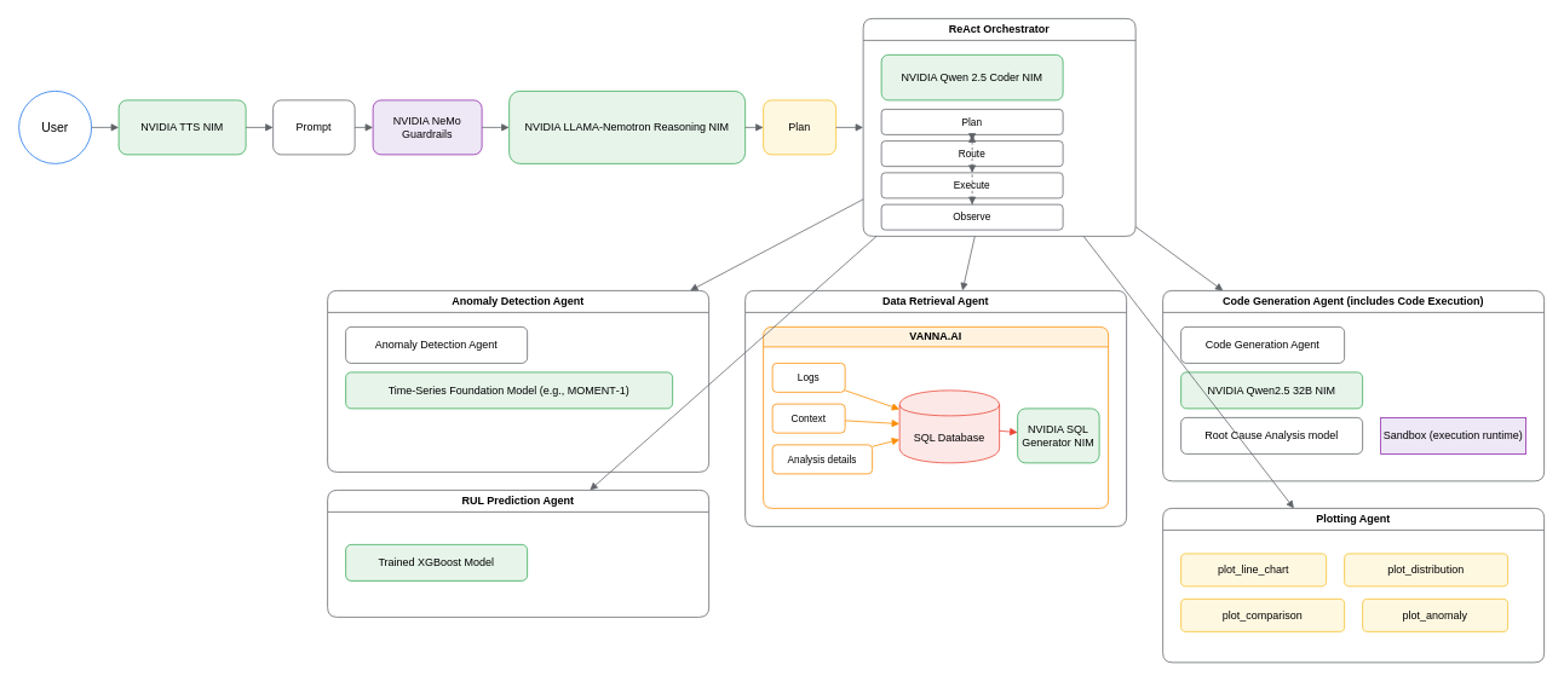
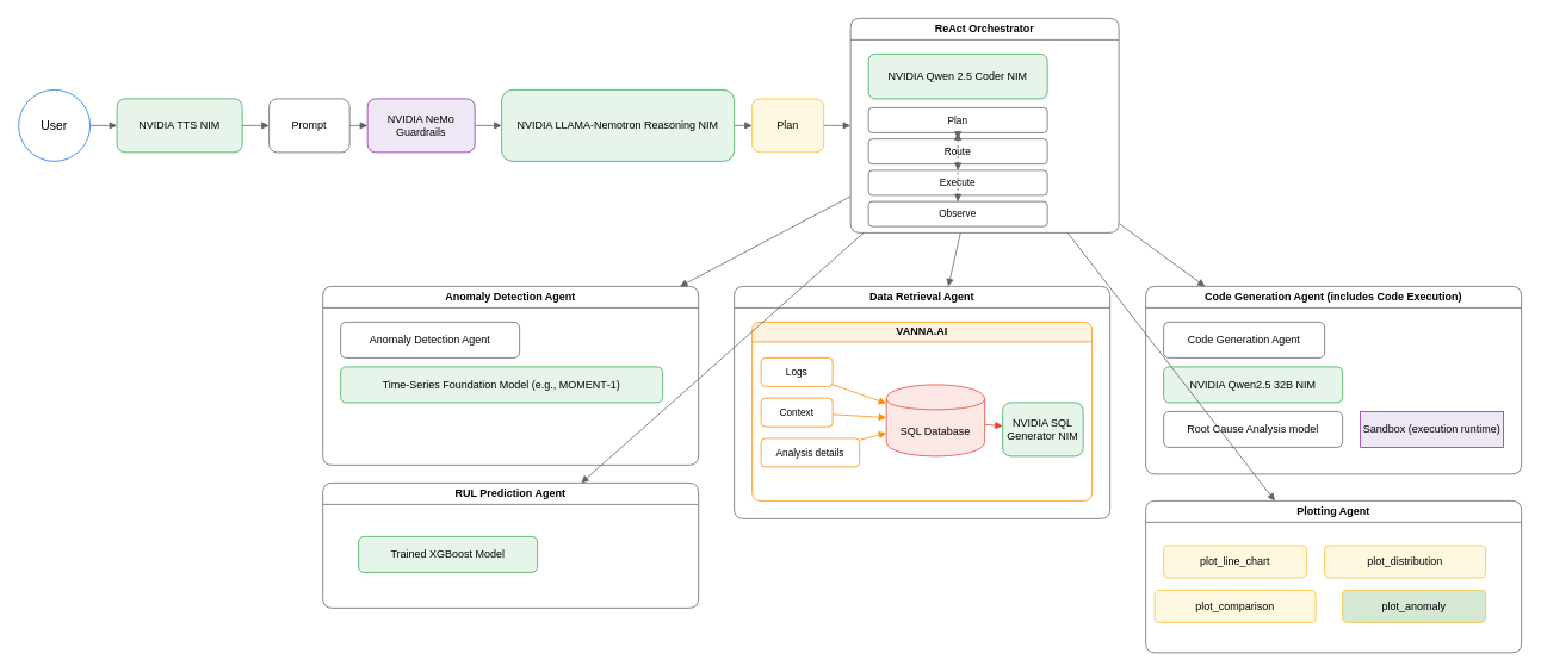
- <mxCell id="41" value="Trained XGBoost Model" style="rounded=1;whiteSpace=wrap;html=1;fillColor=#E6F4EA;strokeColor=#34A853;fontSize=12;" parent="40" vertex="1"><mxGeometry x="20" y="60" width="200" height="40" as="geometry" /></mxCell>
+ <mxCell id="41" value="Trained XGBoost Model" style="rounded=1;whiteSpace=wrap;html=1;fillColor=#E6F4EA;strokeColor=#34A853;fontSize=12;" parent="40" vertex="1"><mxGeometry x="40" y="60" width="200" height="40" as="geometry" /></mxCell>
- <mxCell id="45" value="plot_comparison" style="rounded=1;whiteSpace=wrap;html=1;fillColor=#FFF8E1;strokeColor=#F6BF26;fontSize=12;" parent="42" vertex="1"><mxGeometry x="20" y="100" width="180" height="36" as="geometry" /></mxCell>
+ <mxCell id="45" value="plot_comparison" style="rounded=1;whiteSpace=wrap;html=1;fillColor=#FFF8E1;strokeColor=#F6BF26;fontSize=12;" parent="42" vertex="1"><mxGeometry x="10" y="100" width="180" height="36" as="geometry" /></mxCell>
- <mxCell id="46" value="plot_anomaly" style="rounded=1;whiteSpace=wrap;html=1;fillColor=#FFF8E1;strokeColor=#F6BF26;fontSize=12;" parent="42" vertex="1"><mxGeometry x="220" y="100" width="160" height="36" as="geometry" /></mxCell>
+ <mxCell id="46" value="plot_anomaly" style="rounded=1;whiteSpace=wrap;html=1;fillColor=#d5e8d4;strokeColor=#F6BF26;fontSize=12;" parent="42" vertex="1"><mxGeometry x="220" y="100" width="160" height="36" as="geometry" /></mxCell>
